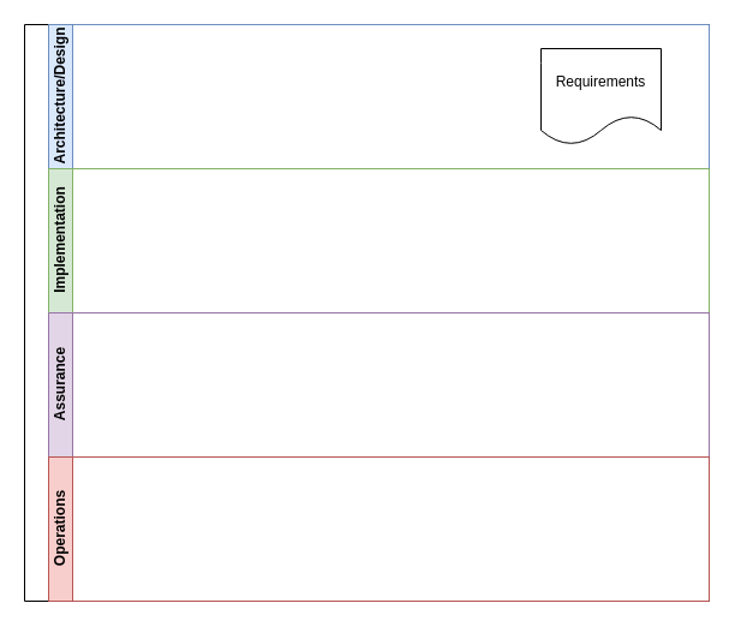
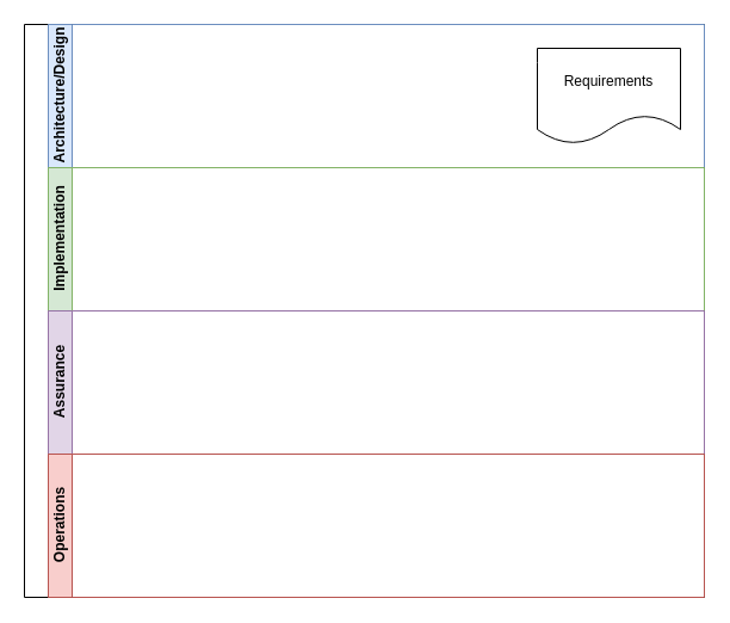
- <mxCell id="4" value="Requirements" style="shape=document;whiteSpace=wrap;html=1;boundedLbl=1;labelBackgroundColor=#FFFFFF;" vertex="1" parent="3"><mxGeometry x="410" y="20" width="100" height="80" as="geometry" /></mxCell>
+ <mxCell id="4" value="Requirements" style="shape=document;whiteSpace=wrap;html=1;boundedLbl=1;labelBackgroundColor=#FFFFFF;" vertex="1" parent="3"><mxGeometry x="410" y="20" width="120" height="80" as="geometry" /></mxCell>
